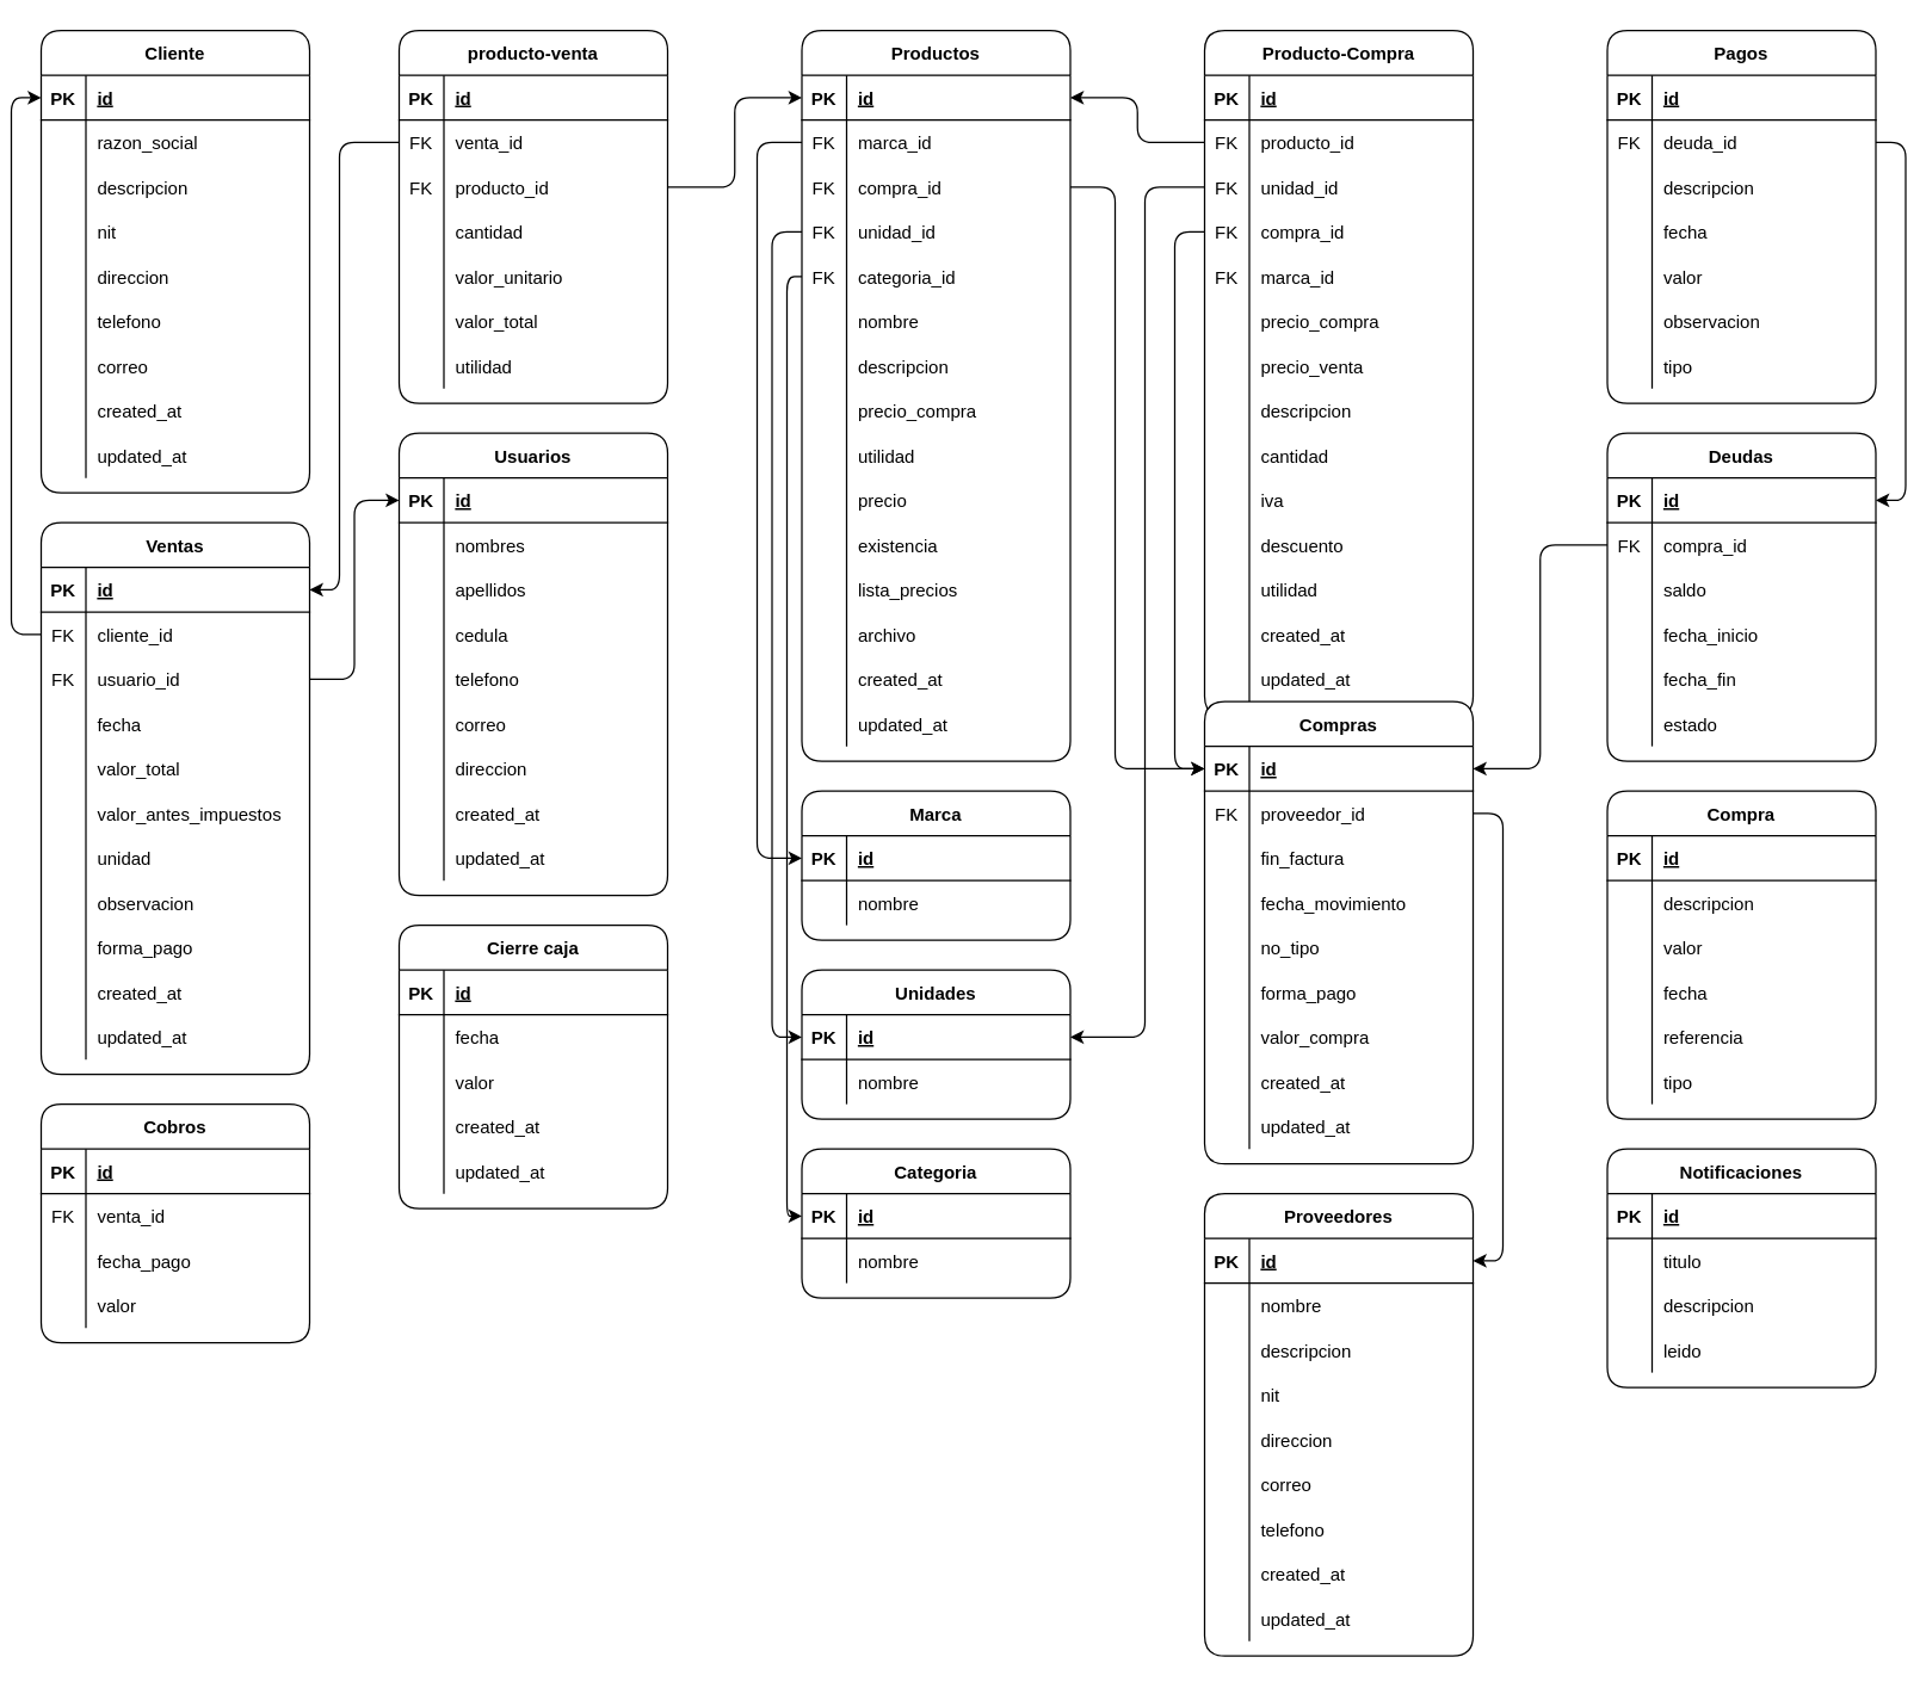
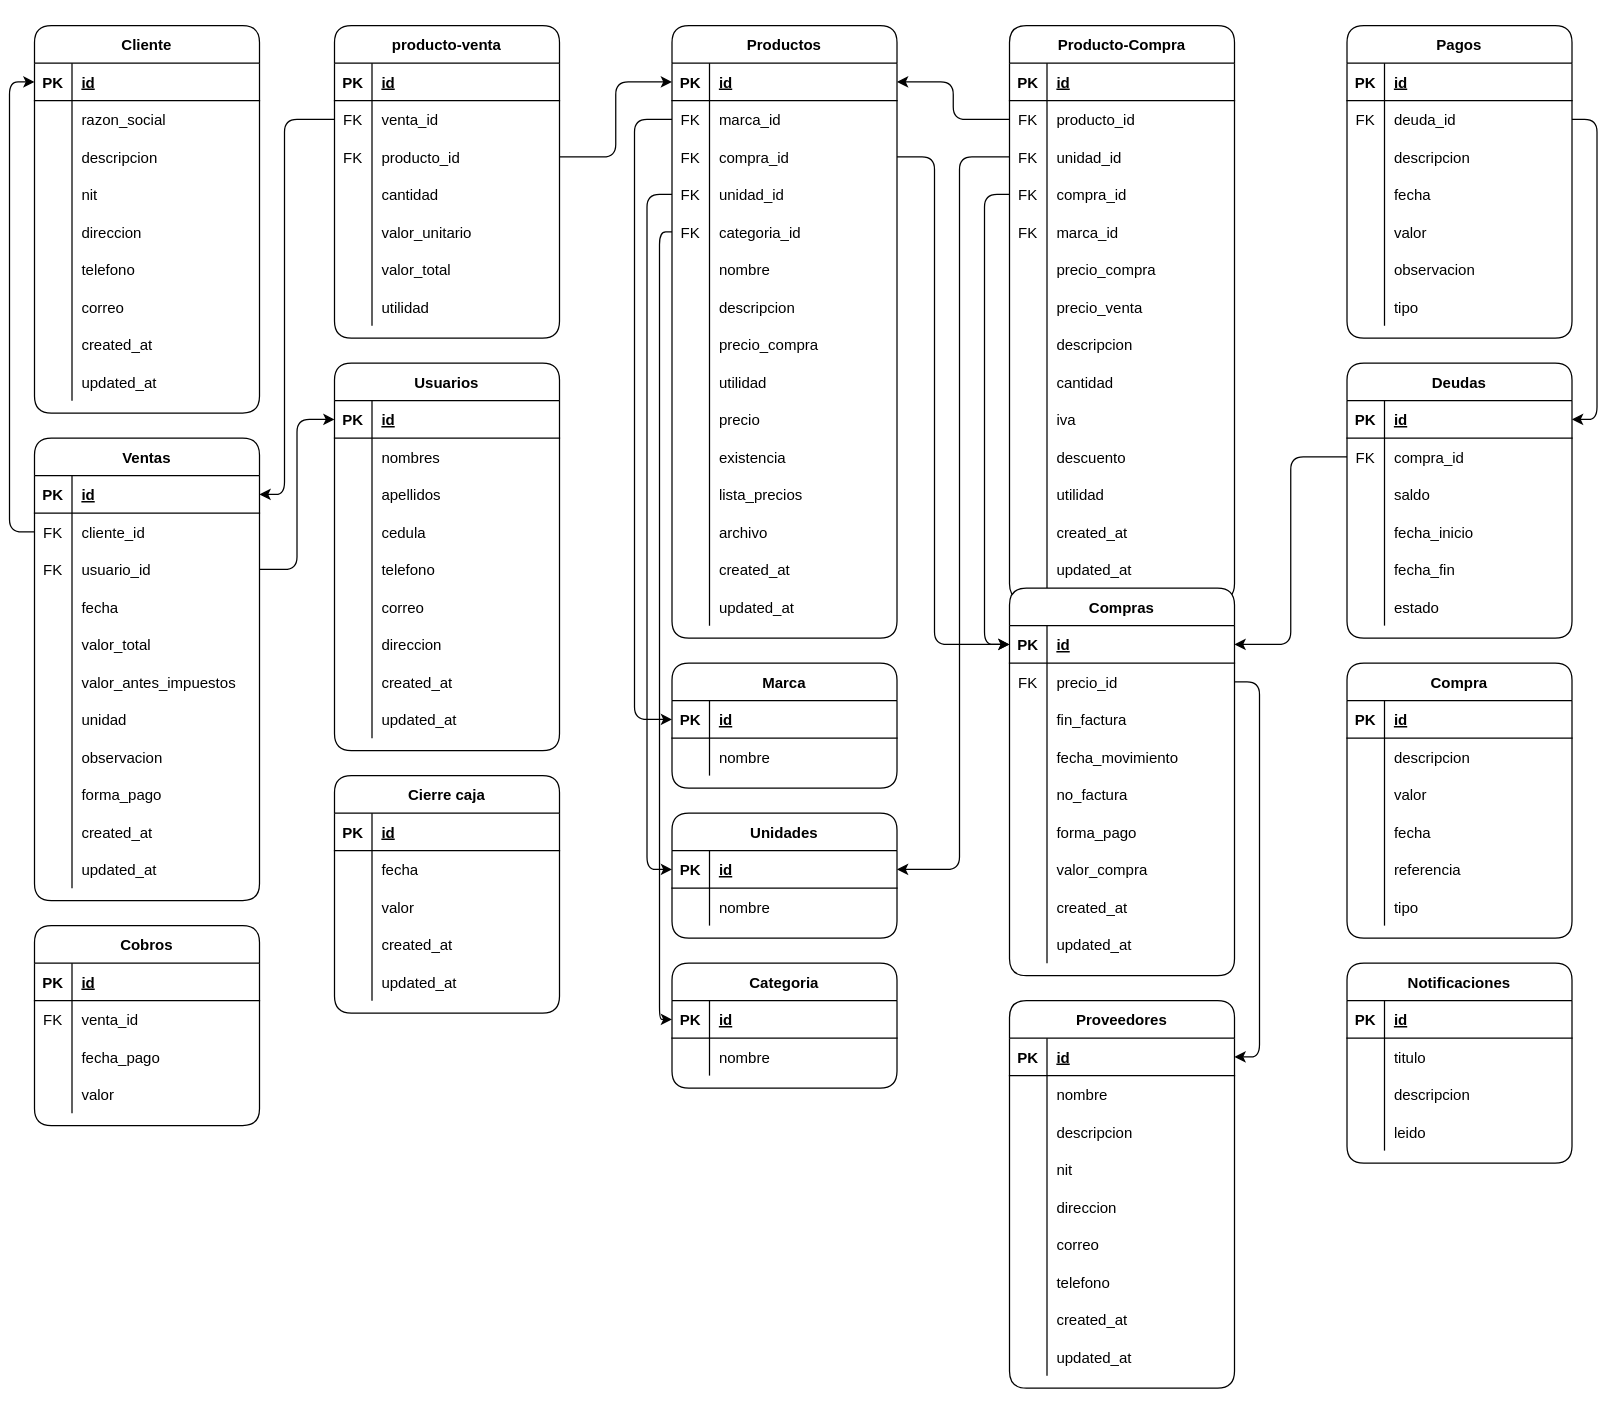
- <mxCell id="112" value="proveedor_id" style="shape=partialRectangle;connectable=0;fillColor=none;top=0;left=0;bottom=0;right=0;align=left;spacingLeft=6;overflow=hidden;rounded=1;" vertex="1" parent="110"><mxGeometry x="30" width="150" height="30" as="geometry"><mxRectangle width="150" height="30" as="alternateBounds" /></mxGeometry></mxCell>
+ <mxCell id="112" value="precio_id" style="shape=partialRectangle;connectable=0;fillColor=none;top=0;left=0;bottom=0;right=0;align=left;spacingLeft=6;overflow=hidden;rounded=1;" vertex="1" parent="110"><mxGeometry x="30" width="150" height="30" as="geometry"><mxRectangle width="150" height="30" as="alternateBounds" /></mxGeometry></mxCell>
- <mxCell id="121" value="no_tipo" style="shape=partialRectangle;connectable=0;fillColor=none;top=0;left=0;bottom=0;right=0;align=left;spacingLeft=6;overflow=hidden;rounded=1;" vertex="1" parent="119"><mxGeometry x="30" width="150" height="30" as="geometry"><mxRectangle width="150" height="30" as="alternateBounds" /></mxGeometry></mxCell>
+ <mxCell id="121" value="no_factura" style="shape=partialRectangle;connectable=0;fillColor=none;top=0;left=0;bottom=0;right=0;align=left;spacingLeft=6;overflow=hidden;rounded=1;" vertex="1" parent="119"><mxGeometry x="30" width="150" height="30" as="geometry"><mxRectangle width="150" height="30" as="alternateBounds" /></mxGeometry></mxCell>
